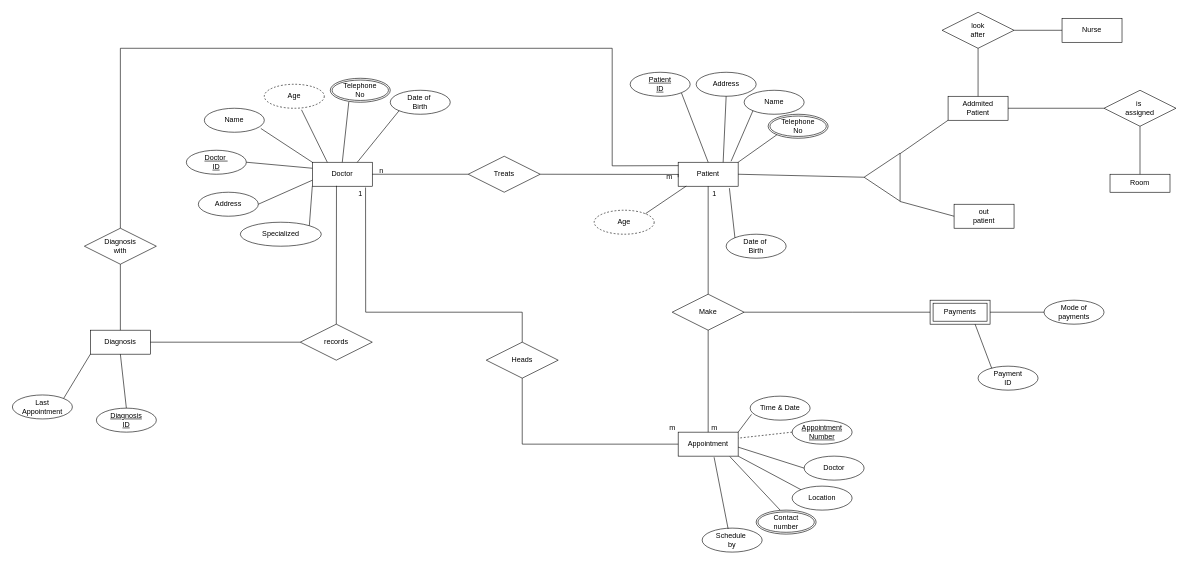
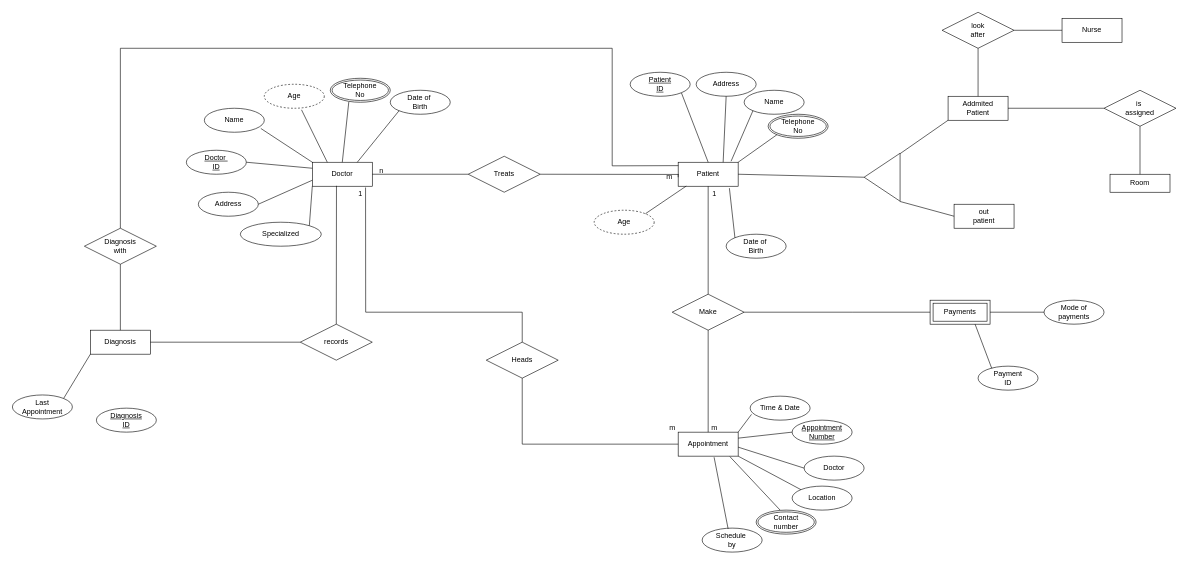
- <mxCell id="71" value="" style="endArrow=none;html=1;rounded=0;exitX=0.5;exitY=1;exitDx=0;exitDy=0;entryX=0.5;entryY=0;entryDx=0;entryDy=0;" parent="1" source="66" target="68" edge="1"><mxGeometry relative="1" as="geometry"><mxPoint x="110" y="690" as="sourcePoint" /><mxPoint x="270" y="690" as="targetPoint" /></mxGeometry></mxCell>
- <mxCell id="40" value="" style="endArrow=none;html=1;rounded=0;exitX=0;exitY=0.5;exitDx=0;exitDy=0;entryX=1;entryY=0.25;entryDx=0;entryDy=0;dashed=1;" parent="1" source="32" target="30" edge="1"><mxGeometry relative="1" as="geometry"><mxPoint x="1080" y="840" as="sourcePoint" /><mxPoint x="1240" y="840" as="targetPoint" /></mxGeometry></mxCell>
+ <mxCell id="40" value="" style="endArrow=none;html=1;rounded=0;exitX=0;exitY=0.5;exitDx=0;exitDy=0;entryX=1;entryY=0.25;entryDx=0;entryDy=0;" parent="1" source="32" target="30" edge="1"><mxGeometry relative="1" as="geometry"><mxPoint x="1080" y="840" as="sourcePoint" /><mxPoint x="1240" y="840" as="targetPoint" /></mxGeometry></mxCell>
